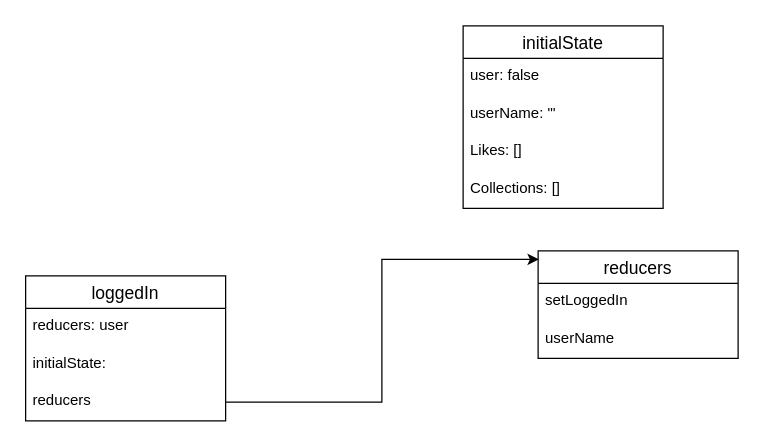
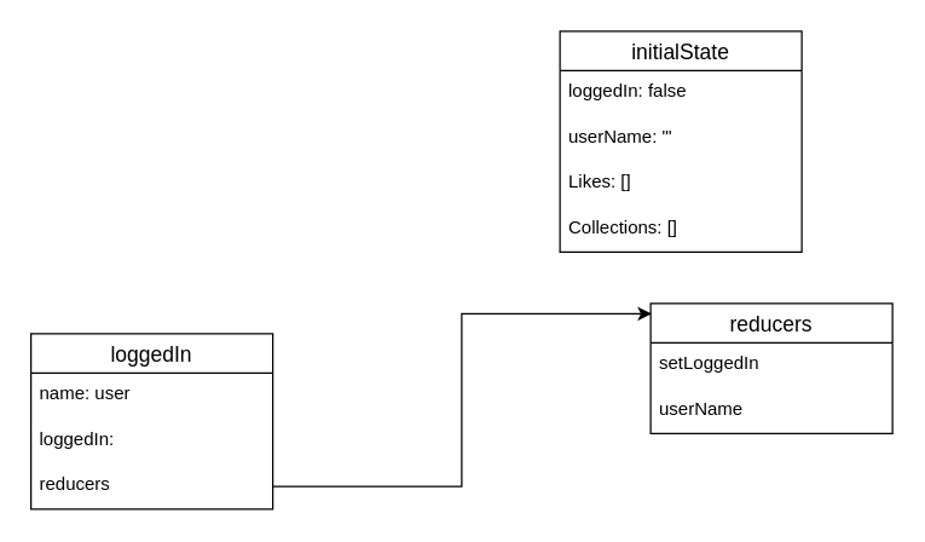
- <mxCell id="7" value="user: false" style="text;strokeColor=none;fillColor=none;spacingLeft=4;spacingRight=4;overflow=hidden;rotatable=0;points=[[0,0.5],[1,0.5]];portConstraint=eastwest;fontSize=12;" vertex="1" parent="6"><mxGeometry y="26" width="160" height="30" as="geometry" /></mxCell>
+ <mxCell id="7" value="loggedIn: false" style="text;strokeColor=none;fillColor=none;spacingLeft=4;spacingRight=4;overflow=hidden;rotatable=0;points=[[0,0.5],[1,0.5]];portConstraint=eastwest;fontSize=12;" vertex="1" parent="6"><mxGeometry y="26" width="160" height="30" as="geometry" /></mxCell>
- <mxCell id="3" value="reducers: user" style="text;strokeColor=none;fillColor=none;spacingLeft=4;spacingRight=4;overflow=hidden;rotatable=0;points=[[0,0.5],[1,0.5]];portConstraint=eastwest;fontSize=12;" vertex="1" parent="2"><mxGeometry y="26" width="160" height="30" as="geometry" /></mxCell>
+ <mxCell id="3" value="name: user" style="text;strokeColor=none;fillColor=none;spacingLeft=4;spacingRight=4;overflow=hidden;rotatable=0;points=[[0,0.5],[1,0.5]];portConstraint=eastwest;fontSize=12;" vertex="1" parent="2"><mxGeometry y="26" width="160" height="30" as="geometry" /></mxCell>
- <mxCell id="4" value="initialState:" style="text;strokeColor=none;fillColor=none;spacingLeft=4;spacingRight=4;overflow=hidden;rotatable=0;points=[[0,0.5],[1,0.5]];portConstraint=eastwest;fontSize=12;" vertex="1" parent="2"><mxGeometry y="56" width="160" height="30" as="geometry" /></mxCell>
+ <mxCell id="4" value="loggedIn:" style="text;strokeColor=none;fillColor=none;spacingLeft=4;spacingRight=4;overflow=hidden;rotatable=0;points=[[0,0.5],[1,0.5]];portConstraint=eastwest;fontSize=12;" vertex="1" parent="2"><mxGeometry y="56" width="160" height="30" as="geometry" /></mxCell>
